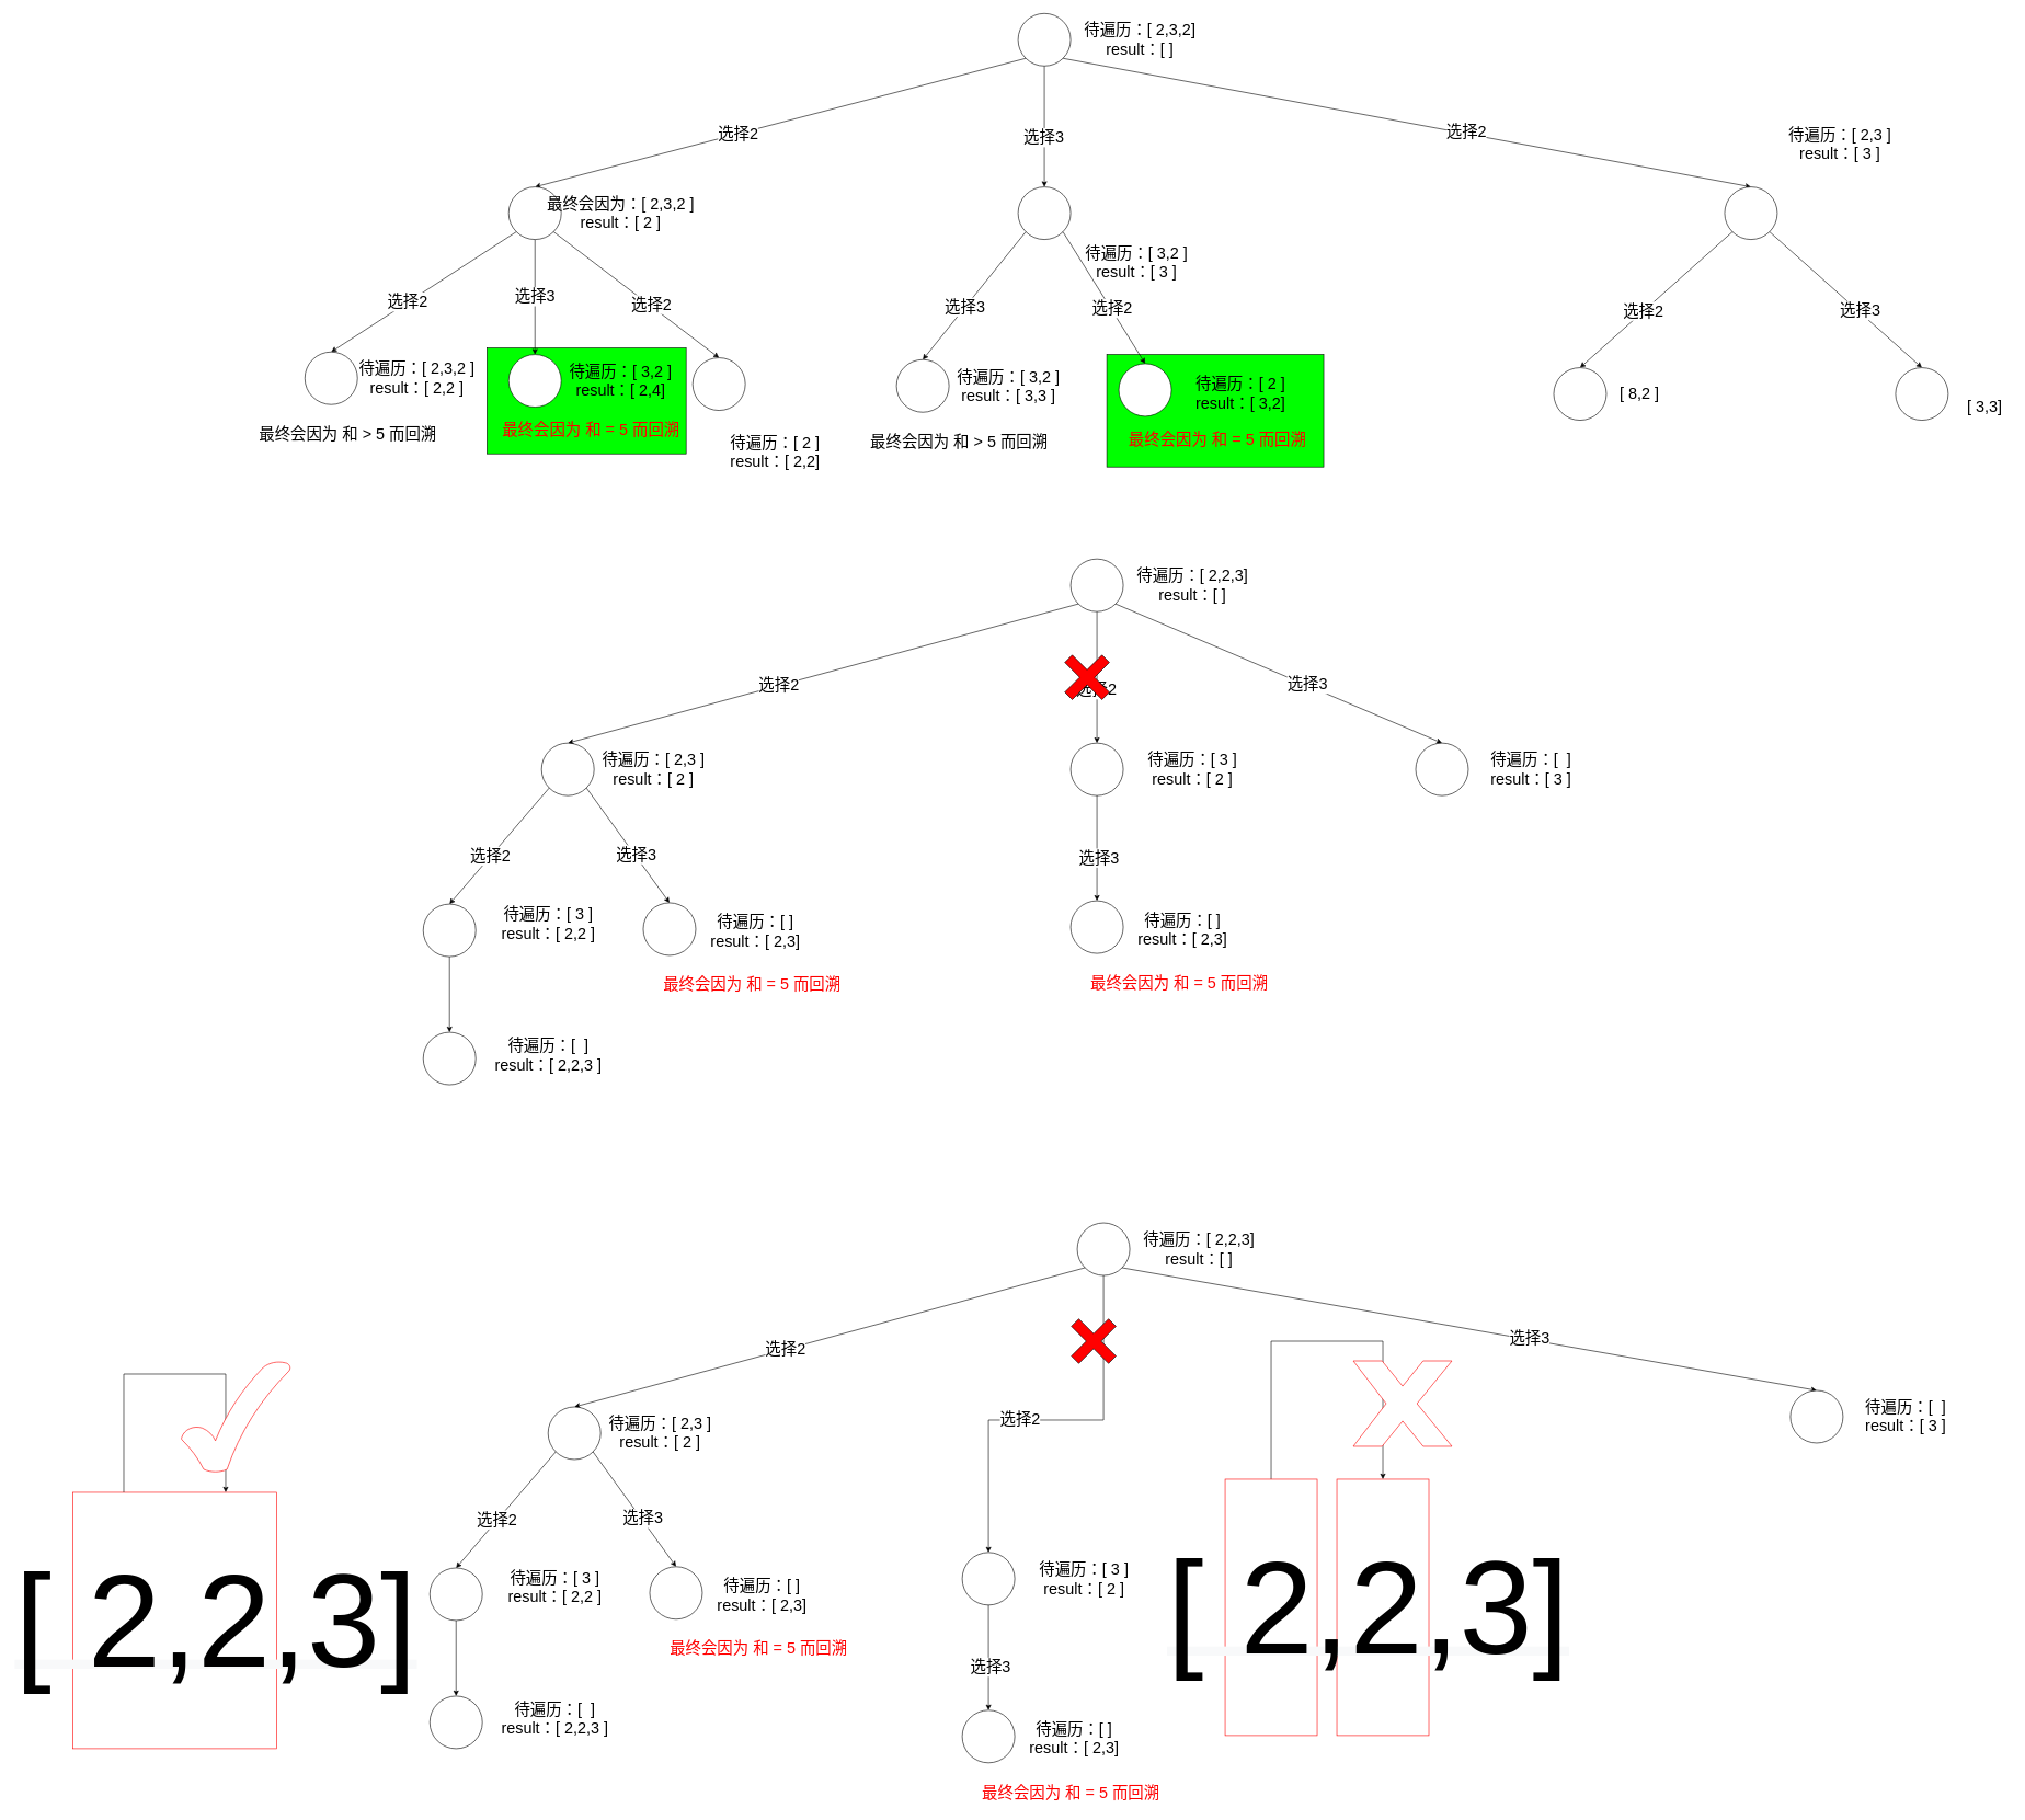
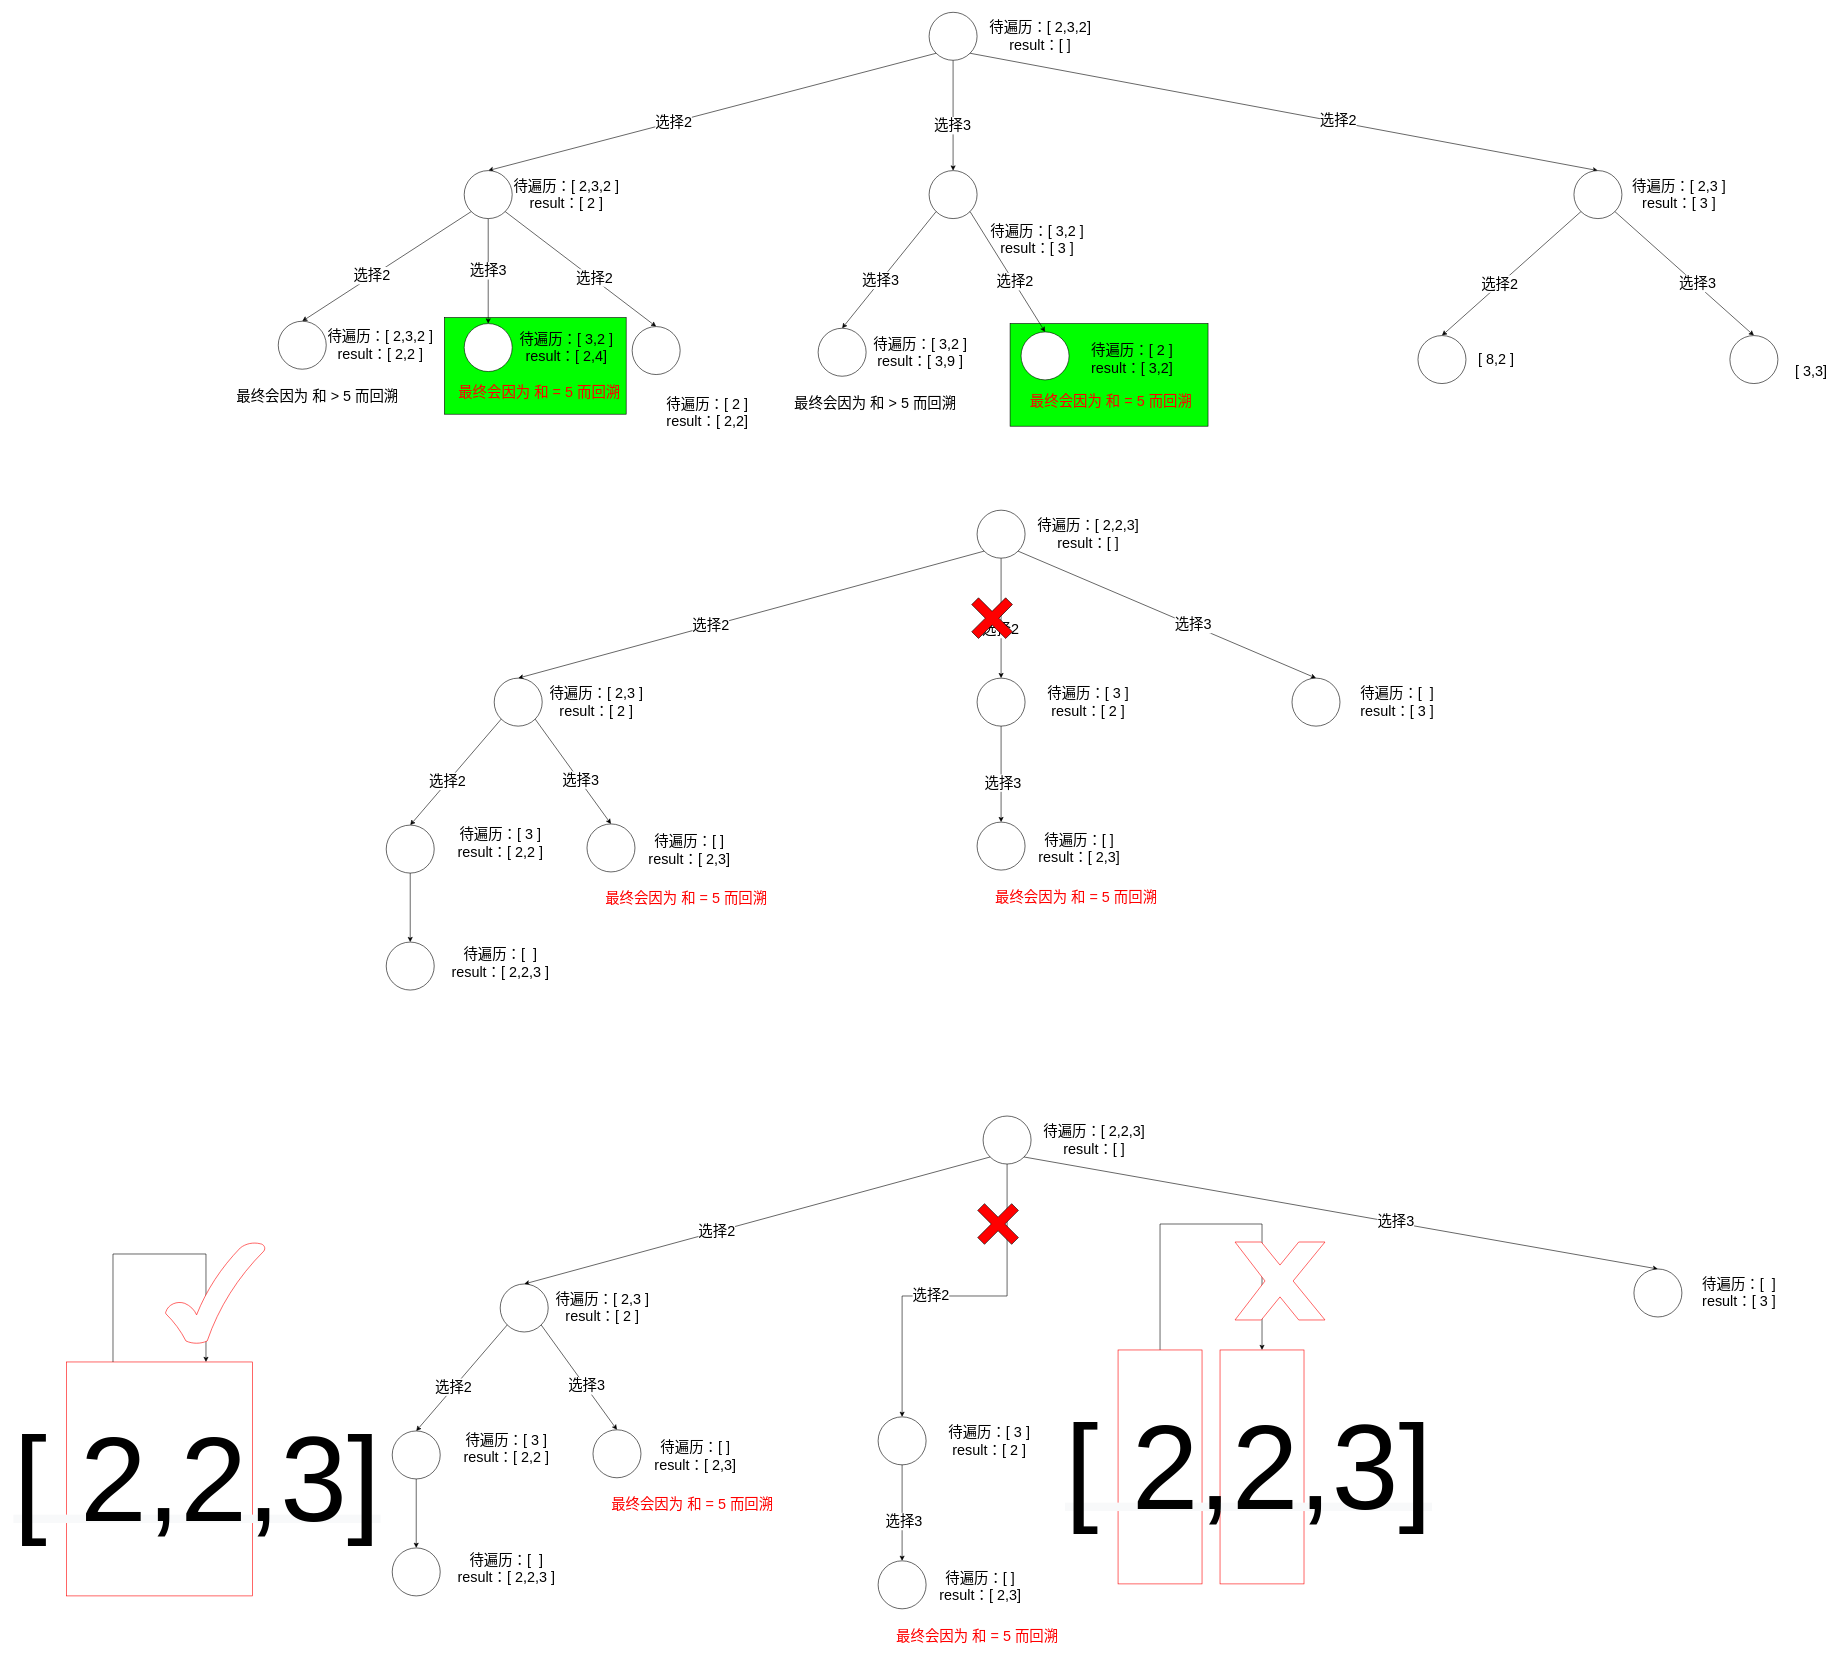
- <mxCell id="31" value="&lt;font style=&quot;font-size: 24px;&quot;&gt;待遍历：[ 2,3 ]&lt;br&gt;result：[ 3 ]&lt;/font&gt;" style="text;html=1;align=center;verticalAlign=middle;resizable=0;points=[];autosize=1;strokeColor=none;fillColor=none;fontSize=24;" parent="1" vertex="1"><mxGeometry x="2708" y="183.91" width="180" height="70" as="geometry" /></mxCell>
+ <mxCell id="31" value="&lt;font style=&quot;font-size: 24px;&quot;&gt;待遍历：[ 2,3 ]&lt;br&gt;result：[ 3 ]&lt;/font&gt;" style="text;html=1;align=center;verticalAlign=middle;resizable=0;points=[];autosize=1;strokeColor=none;fillColor=none;fontSize=24;" parent="1" vertex="1"><mxGeometry x="2708" y="288.91" width="180" height="70" as="geometry" /></mxCell>
- <mxCell id="28" value="&lt;font style=&quot;font-size: 24px;&quot;&gt;最终会因为：[ 2,3,2 ]&lt;br&gt;result：[ 2 ]&lt;/font&gt;" style="text;html=1;align=center;verticalAlign=middle;resizable=0;points=[];autosize=1;strokeColor=none;fillColor=none;fontSize=24;" parent="1" vertex="1"><mxGeometry x="843" y="288.91" width="200" height="70" as="geometry" /></mxCell>
+ <mxCell id="28" value="&lt;font style=&quot;font-size: 24px;&quot;&gt;待遍历：[ 2,3,2 ]&lt;br&gt;result：[ 2 ]&lt;/font&gt;" style="text;html=1;align=center;verticalAlign=middle;resizable=0;points=[];autosize=1;strokeColor=none;fillColor=none;fontSize=24;" parent="1" vertex="1"><mxGeometry x="843" y="288.91" width="200" height="70" as="geometry" /></mxCell>
- <mxCell id="65" value="&lt;font style=&quot;font-size: 24px;&quot;&gt;待遍历：[ 3,2 ]&lt;br&gt;result：[ 3,3 ]&lt;/font&gt;" style="text;html=1;align=center;verticalAlign=middle;resizable=0;points=[];autosize=1;strokeColor=none;fillColor=none;fontSize=24;" parent="1" vertex="1"><mxGeometry x="1443" y="551.71" width="180" height="70" as="geometry" /></mxCell>
+ <mxCell id="65" value="&lt;font style=&quot;font-size: 24px;&quot;&gt;待遍历：[ 3,2 ]&lt;br&gt;result：[ 3,9 ]&lt;/font&gt;" style="text;html=1;align=center;verticalAlign=middle;resizable=0;points=[];autosize=1;strokeColor=none;fillColor=none;fontSize=24;" parent="1" vertex="1"><mxGeometry x="1443" y="551.71" width="180" height="70" as="geometry" /></mxCell>
